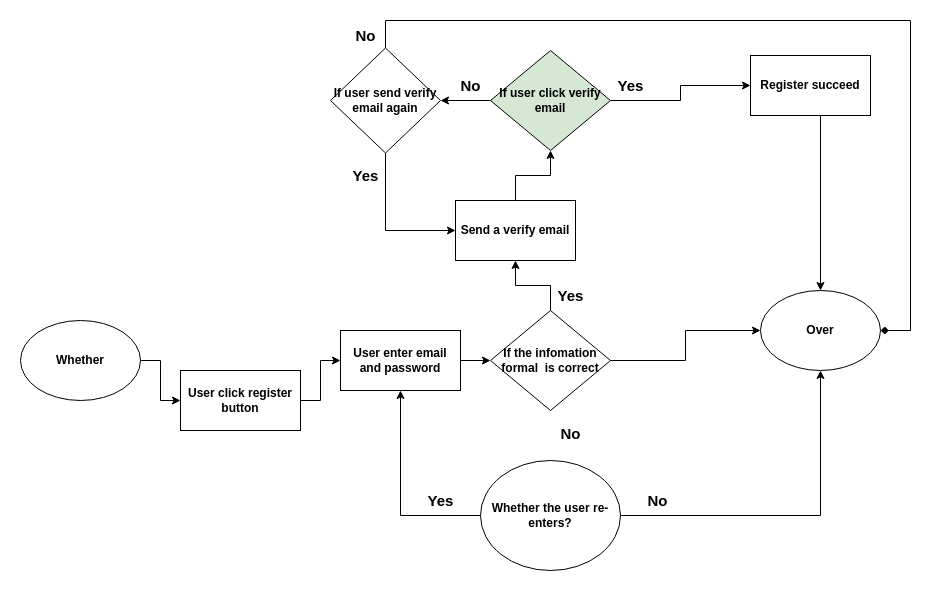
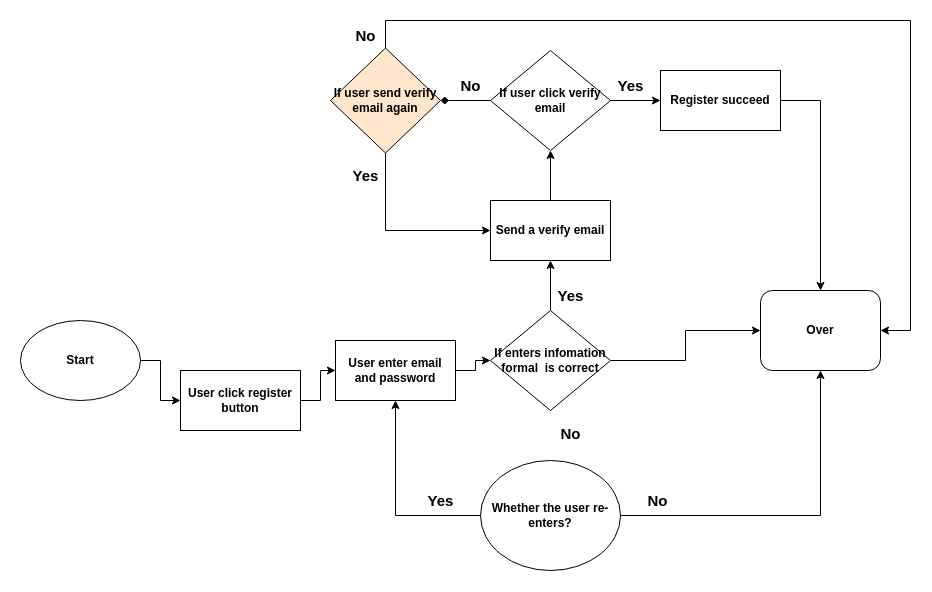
- <mxCell id="8" value="Register succeed" style="rounded=0;whiteSpace=wrap;html=1;fontStyle=1" parent="1" vertex="1"><mxGeometry x="750" y="55" width="120" height="60" as="geometry" /></mxCell>
+ <mxCell id="8" value="Register succeed" style="rounded=0;whiteSpace=wrap;html=1;fontStyle=1" parent="1" vertex="1"><mxGeometry x="660" y="70" width="120" height="60" as="geometry" /></mxCell>
- <mxCell id="29" value="If user send verify email again" style="rhombus;whiteSpace=wrap;html=1;fontStyle=1" parent="1" vertex="1"><mxGeometry x="330" y="47.5" width="110" height="105" as="geometry" /></mxCell>
+ <mxCell id="29" value="If user send verify email again" style="rhombus;whiteSpace=wrap;html=1;fontStyle=1;fillColor=#ffe6cc;" parent="1" vertex="1"><mxGeometry x="330" y="47.5" width="110" height="105" as="geometry" /></mxCell>
- <mxCell id="23" style="edgeStyle=orthogonalEdgeStyle;rounded=0;orthogonalLoop=1;jettySize=auto;html=1;entryX=1;entryY=0.5;entryDx=0;entryDy=0;fontStyle=1" parent="1" source="24" target="29" edge="1"><mxGeometry relative="1" as="geometry" /></mxCell>
+ <mxCell id="23" style="edgeStyle=orthogonalEdgeStyle;rounded=0;orthogonalLoop=1;jettySize=auto;html=1;entryX=1;entryY=0.5;entryDx=0;entryDy=0;fontStyle=1;endArrow=diamond;" parent="1" source="24" target="29" edge="1"><mxGeometry relative="1" as="geometry" /></mxCell>
- <mxCell id="24" value="If user click verify email" style="rhombus;whiteSpace=wrap;html=1;fontStyle=1;fillColor=#d5e8d4;" parent="1" vertex="1"><mxGeometry x="490" y="50" width="120" height="100" as="geometry" /></mxCell>
+ <mxCell id="24" value="If user click verify email" style="rhombus;whiteSpace=wrap;html=1;fontStyle=1" parent="1" vertex="1"><mxGeometry x="490" y="50" width="120" height="100" as="geometry" /></mxCell>
- <mxCell id="21" value="Send a verify email" style="whiteSpace=wrap;html=1;fontStyle=1" parent="1" vertex="1"><mxGeometry x="455" y="200" width="120" height="60" as="geometry" /></mxCell>
+ <mxCell id="21" value="Send a verify email" style="whiteSpace=wrap;html=1;fontStyle=1" parent="1" vertex="1"><mxGeometry x="490" y="200" width="120" height="60" as="geometry" /></mxCell>
- <mxCell id="19" value="Over" style="ellipse;whiteSpace=wrap;html=1;fontStyle=1" parent="1" vertex="1"><mxGeometry x="760" y="290" width="120" height="80" as="geometry" /></mxCell>
+ <mxCell id="19" value="Over" style="whiteSpace=wrap;html=1;fontStyle=1;rounded=1;" parent="1" vertex="1"><mxGeometry x="760" y="290" width="120" height="80" as="geometry" /></mxCell>
- <mxCell id="28" style="edgeStyle=orthogonalEdgeStyle;rounded=0;orthogonalLoop=1;jettySize=auto;html=1;entryX=1;entryY=0.5;entryDx=0;entryDy=0;fontStyle=1;endArrow=diamond;" parent="1" source="29" target="19" edge="1"><mxGeometry relative="1" as="geometry"><Array as="points"><mxPoint x="385" y="20" /><mxPoint x="910" y="20" /><mxPoint x="910" y="330" /></Array></mxGeometry></mxCell>
+ <mxCell id="28" style="edgeStyle=orthogonalEdgeStyle;rounded=0;orthogonalLoop=1;jettySize=auto;html=1;entryX=1;entryY=0.5;entryDx=0;entryDy=0;fontStyle=1" parent="1" source="29" target="19" edge="1"><mxGeometry relative="1" as="geometry"><Array as="points"><mxPoint x="385" y="20" /><mxPoint x="910" y="20" /><mxPoint x="910" y="330" /></Array></mxGeometry></mxCell>
- <mxCell id="3" value="Whether" style="ellipse;whiteSpace=wrap;html=1;fontStyle=1" parent="1" vertex="1"><mxGeometry x="20" y="320" width="120" height="80" as="geometry" /></mxCell>
+ <mxCell id="3" value="Start" style="ellipse;whiteSpace=wrap;html=1;fontStyle=1" parent="1" vertex="1"><mxGeometry x="20" y="320" width="120" height="80" as="geometry" /></mxCell>
- <mxCell id="10" value="User enter email and password" style="rounded=0;whiteSpace=wrap;html=1;fontStyle=1" parent="1" vertex="1"><mxGeometry x="340" y="330" width="120" height="60" as="geometry" /></mxCell>
+ <mxCell id="10" value="User enter email and password" style="rounded=0;whiteSpace=wrap;html=1;fontStyle=1" parent="1" vertex="1"><mxGeometry x="335" y="340" width="120" height="60" as="geometry" /></mxCell>
- <mxCell id="6" value="If the infomation formal&amp;nbsp; is correct" style="rhombus;whiteSpace=wrap;html=1;fontStyle=1" parent="1" vertex="1"><mxGeometry x="490" y="310" width="120" height="100" as="geometry" /></mxCell>
+ <mxCell id="6" value="If enters infomation formal&amp;nbsp; is correct" style="rhombus;whiteSpace=wrap;html=1;fontStyle=1" parent="1" vertex="1"><mxGeometry x="490" y="310" width="120" height="100" as="geometry" /></mxCell>
